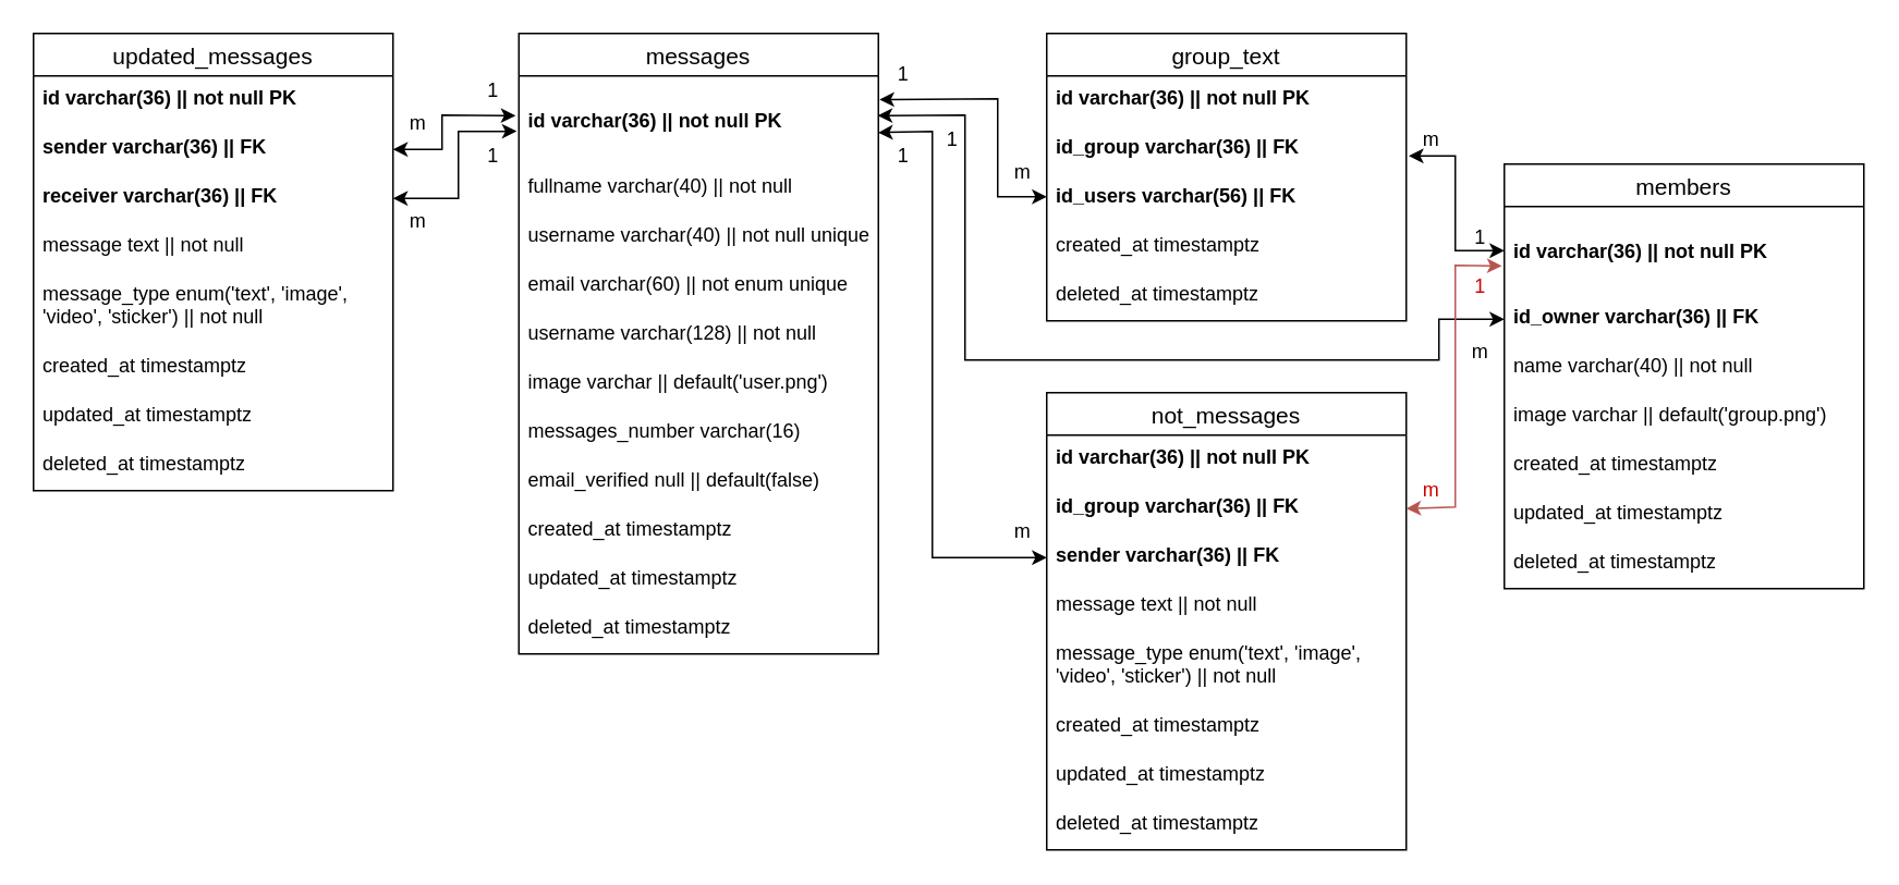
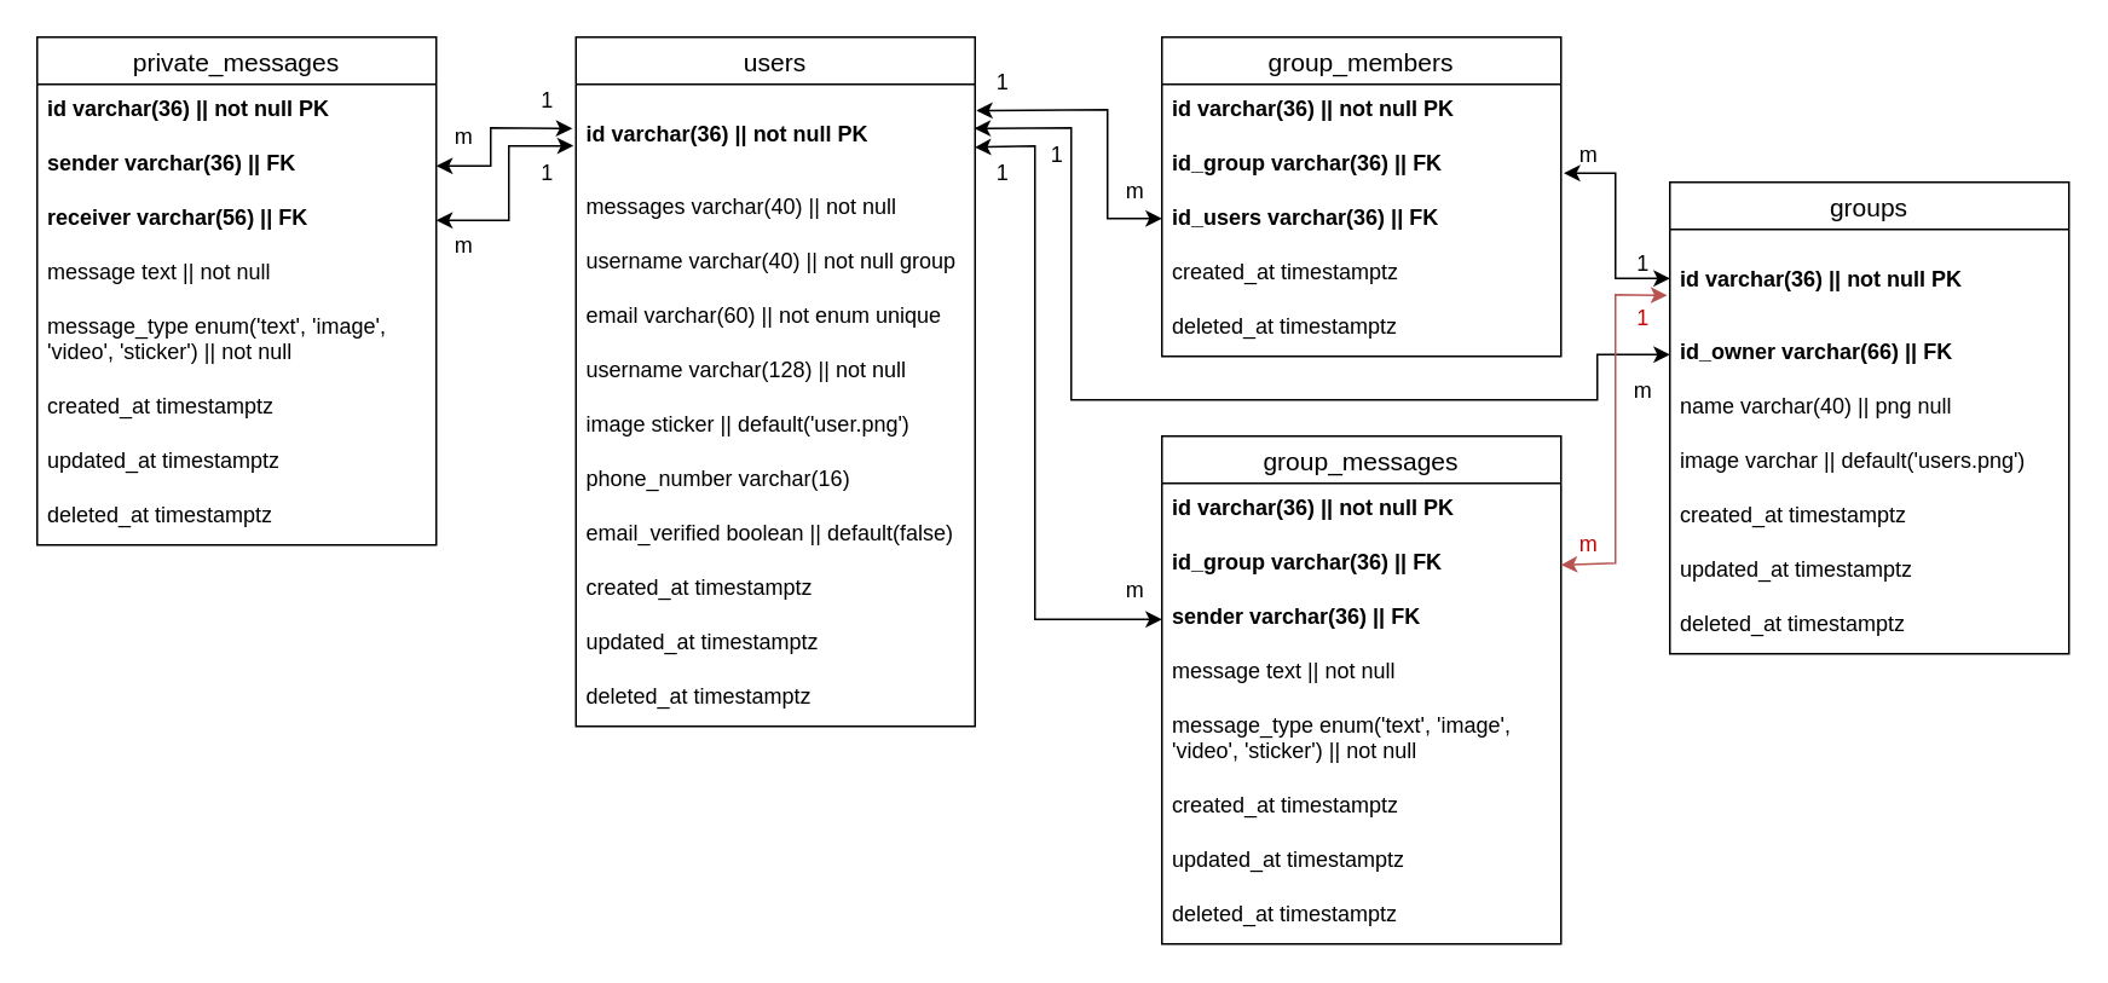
- <mxCell id="14" value="updated_messages" style="swimlane;fontStyle=0;childLayout=stackLayout;horizontal=1;startSize=26;horizontalStack=0;resizeParent=1;resizeParentMax=0;resizeLast=0;collapsible=1;marginBottom=0;align=center;fontSize=14;" vertex="1" parent="1"><mxGeometry x="20" y="20" width="220" height="280" as="geometry" /></mxCell>
+ <mxCell id="14" value="private_messages" style="swimlane;fontStyle=0;childLayout=stackLayout;horizontal=1;startSize=26;horizontalStack=0;resizeParent=1;resizeParentMax=0;resizeLast=0;collapsible=1;marginBottom=0;align=center;fontSize=14;" vertex="1" parent="1"><mxGeometry x="20" y="20" width="220" height="280" as="geometry" /></mxCell>
- <mxCell id="2" value="messages" style="swimlane;fontStyle=0;childLayout=stackLayout;horizontal=1;startSize=26;horizontalStack=0;resizeParent=1;resizeParentMax=0;resizeLast=0;collapsible=1;marginBottom=0;align=center;fontSize=14;" vertex="1" parent="1"><mxGeometry x="317" y="20" width="220" height="380" as="geometry"><mxRectangle x="-90" y="160" width="70" height="30" as="alternateBounds" /></mxGeometry></mxCell>
+ <mxCell id="2" value="users" style="swimlane;fontStyle=0;childLayout=stackLayout;horizontal=1;startSize=26;horizontalStack=0;resizeParent=1;resizeParentMax=0;resizeLast=0;collapsible=1;marginBottom=0;align=center;fontSize=14;" vertex="1" parent="1"><mxGeometry x="317" y="20" width="220" height="380" as="geometry"><mxRectangle x="-90" y="160" width="70" height="30" as="alternateBounds" /></mxGeometry></mxCell>
- <mxCell id="31" value="group_text" style="swimlane;fontStyle=0;childLayout=stackLayout;horizontal=1;startSize=26;horizontalStack=0;resizeParent=1;resizeParentMax=0;resizeLast=0;collapsible=1;marginBottom=0;align=center;fontSize=14;" vertex="1" parent="1"><mxGeometry x="640" y="20" width="220" height="176" as="geometry" /></mxCell>
+ <mxCell id="31" value="group_members" style="swimlane;fontStyle=0;childLayout=stackLayout;horizontal=1;startSize=26;horizontalStack=0;resizeParent=1;resizeParentMax=0;resizeLast=0;collapsible=1;marginBottom=0;align=center;fontSize=14;" vertex="1" parent="1"><mxGeometry x="640" y="20" width="220" height="176" as="geometry" /></mxCell>
- <mxCell id="4" value="fullname varchar(40) || not null" style="text;strokeColor=none;fillColor=none;spacingLeft=4;spacingRight=4;overflow=hidden;rotatable=0;points=[[0,0.5],[1,0.5]];portConstraint=eastwest;fontSize=12;" vertex="1" parent="2"><mxGeometry y="80" width="220" height="30" as="geometry" /></mxCell>
+ <mxCell id="4" value="messages varchar(40) || not null" style="text;strokeColor=none;fillColor=none;spacingLeft=4;spacingRight=4;overflow=hidden;rotatable=0;points=[[0,0.5],[1,0.5]];portConstraint=eastwest;fontSize=12;" vertex="1" parent="2"><mxGeometry y="80" width="220" height="30" as="geometry" /></mxCell>
- <mxCell id="23" value="members" style="swimlane;fontStyle=0;childLayout=stackLayout;horizontal=1;startSize=26;horizontalStack=0;resizeParent=1;resizeParentMax=0;resizeLast=0;collapsible=1;marginBottom=0;align=center;fontSize=14;" vertex="1" parent="1"><mxGeometry x="920" y="100" width="220" height="260" as="geometry"><mxRectangle x="-90" y="160" width="70" height="30" as="alternateBounds" /></mxGeometry></mxCell>
+ <mxCell id="23" value="groups" style="swimlane;fontStyle=0;childLayout=stackLayout;horizontal=1;startSize=26;horizontalStack=0;resizeParent=1;resizeParentMax=0;resizeLast=0;collapsible=1;marginBottom=0;align=center;fontSize=14;" vertex="1" parent="1"><mxGeometry x="920" y="100" width="220" height="260" as="geometry"><mxRectangle x="-90" y="160" width="70" height="30" as="alternateBounds" /></mxGeometry></mxCell>
- <mxCell id="17" value="receiver varchar(36) || FK" style="text;strokeColor=none;fillColor=none;spacingLeft=4;spacingRight=4;overflow=hidden;rotatable=0;points=[[0,0.5],[1,0.5]];portConstraint=eastwest;fontSize=12;fontStyle=1" vertex="1" parent="14"><mxGeometry y="86" width="220" height="30" as="geometry" /></mxCell>
+ <mxCell id="17" value="receiver varchar(56) || FK" style="text;strokeColor=none;fillColor=none;spacingLeft=4;spacingRight=4;overflow=hidden;rotatable=0;points=[[0,0.5],[1,0.5]];portConstraint=eastwest;fontSize=12;fontStyle=1" vertex="1" parent="14"><mxGeometry y="86" width="220" height="30" as="geometry" /></mxCell>
- <mxCell id="34" value="id_users varchar(56) || FK" style="text;strokeColor=none;fillColor=none;spacingLeft=4;spacingRight=4;overflow=hidden;rotatable=0;points=[[0,0.5],[1,0.5]];portConstraint=eastwest;fontSize=12;fontStyle=1" vertex="1" parent="31"><mxGeometry y="86" width="220" height="30" as="geometry" /></mxCell>
+ <mxCell id="34" value="id_users varchar(36) || FK" style="text;strokeColor=none;fillColor=none;spacingLeft=4;spacingRight=4;overflow=hidden;rotatable=0;points=[[0,0.5],[1,0.5]];portConstraint=eastwest;fontSize=12;fontStyle=1" vertex="1" parent="31"><mxGeometry y="86" width="220" height="30" as="geometry" /></mxCell>
- <mxCell id="5" value="username varchar(40) || not null unique" style="text;strokeColor=none;fillColor=none;spacingLeft=4;spacingRight=4;overflow=hidden;rotatable=0;points=[[0,0.5],[1,0.5]];portConstraint=eastwest;fontSize=12;" vertex="1" parent="2"><mxGeometry y="110" width="220" height="30" as="geometry" /></mxCell>
+ <mxCell id="5" value="username varchar(40) || not null group" style="text;strokeColor=none;fillColor=none;spacingLeft=4;spacingRight=4;overflow=hidden;rotatable=0;points=[[0,0.5],[1,0.5]];portConstraint=eastwest;fontSize=12;" vertex="1" parent="2"><mxGeometry y="110" width="220" height="30" as="geometry" /></mxCell>
- <mxCell id="25" value="id_owner varchar(36) || FK" style="text;strokeColor=none;fillColor=none;spacingLeft=4;spacingRight=4;overflow=hidden;rotatable=0;points=[[0,0.5],[1,0.5]];portConstraint=eastwest;fontSize=12;fontStyle=1" vertex="1" parent="23"><mxGeometry y="80" width="220" height="30" as="geometry" /></mxCell>
+ <mxCell id="25" value="id_owner varchar(66) || FK" style="text;strokeColor=none;fillColor=none;spacingLeft=4;spacingRight=4;overflow=hidden;rotatable=0;points=[[0,0.5],[1,0.5]];portConstraint=eastwest;fontSize=12;fontStyle=1" vertex="1" parent="23"><mxGeometry y="80" width="220" height="30" as="geometry" /></mxCell>
- <mxCell id="26" value="name varchar(40) || not null" style="text;strokeColor=none;fillColor=none;spacingLeft=4;spacingRight=4;overflow=hidden;rotatable=0;points=[[0,0.5],[1,0.5]];portConstraint=eastwest;fontSize=12;" vertex="1" parent="23"><mxGeometry y="110" width="220" height="30" as="geometry" /></mxCell>
+ <mxCell id="26" value="name varchar(40) || png null" style="text;strokeColor=none;fillColor=none;spacingLeft=4;spacingRight=4;overflow=hidden;rotatable=0;points=[[0,0.5],[1,0.5]];portConstraint=eastwest;fontSize=12;" vertex="1" parent="23"><mxGeometry y="110" width="220" height="30" as="geometry" /></mxCell>
- <mxCell id="8" value="image varchar || default('user.png')" style="text;strokeColor=none;fillColor=none;spacingLeft=4;spacingRight=4;overflow=hidden;rotatable=0;points=[[0,0.5],[1,0.5]];portConstraint=eastwest;fontSize=12;" vertex="1" parent="2"><mxGeometry y="200" width="220" height="30" as="geometry" /></mxCell>
+ <mxCell id="8" value="image sticker || default('user.png')" style="text;strokeColor=none;fillColor=none;spacingLeft=4;spacingRight=4;overflow=hidden;rotatable=0;points=[[0,0.5],[1,0.5]];portConstraint=eastwest;fontSize=12;" vertex="1" parent="2"><mxGeometry y="200" width="220" height="30" as="geometry" /></mxCell>
- <mxCell id="27" value="image varchar || default('group.png')" style="text;strokeColor=none;fillColor=none;spacingLeft=4;spacingRight=4;overflow=hidden;rotatable=0;points=[[0,0.5],[1,0.5]];portConstraint=eastwest;fontSize=12;" vertex="1" parent="23"><mxGeometry y="140" width="220" height="30" as="geometry" /></mxCell>
+ <mxCell id="27" value="image varchar || default('users.png')" style="text;strokeColor=none;fillColor=none;spacingLeft=4;spacingRight=4;overflow=hidden;rotatable=0;points=[[0,0.5],[1,0.5]];portConstraint=eastwest;fontSize=12;" vertex="1" parent="23"><mxGeometry y="140" width="220" height="30" as="geometry" /></mxCell>
- <mxCell id="37" value="not_messages" style="swimlane;fontStyle=0;childLayout=stackLayout;horizontal=1;startSize=26;horizontalStack=0;resizeParent=1;resizeParentMax=0;resizeLast=0;collapsible=1;marginBottom=0;align=center;fontSize=14;" vertex="1" parent="1"><mxGeometry x="640" y="240" width="220" height="280" as="geometry" /></mxCell>
+ <mxCell id="37" value="group_messages" style="swimlane;fontStyle=0;childLayout=stackLayout;horizontal=1;startSize=26;horizontalStack=0;resizeParent=1;resizeParentMax=0;resizeLast=0;collapsible=1;marginBottom=0;align=center;fontSize=14;" vertex="1" parent="1"><mxGeometry x="640" y="240" width="220" height="280" as="geometry" /></mxCell>
- <mxCell id="9" value="messages_number varchar(16)" style="text;strokeColor=none;fillColor=none;spacingLeft=4;spacingRight=4;overflow=hidden;rotatable=0;points=[[0,0.5],[1,0.5]];portConstraint=eastwest;fontSize=12;" vertex="1" parent="2"><mxGeometry y="230" width="220" height="30" as="geometry" /></mxCell>
+ <mxCell id="9" value="phone_number varchar(16)" style="text;strokeColor=none;fillColor=none;spacingLeft=4;spacingRight=4;overflow=hidden;rotatable=0;points=[[0,0.5],[1,0.5]];portConstraint=eastwest;fontSize=12;" vertex="1" parent="2"><mxGeometry y="230" width="220" height="30" as="geometry" /></mxCell>
- <mxCell id="10" value="email_verified null || default(false)" style="text;strokeColor=none;fillColor=none;spacingLeft=4;spacingRight=4;overflow=hidden;rotatable=0;points=[[0,0.5],[1,0.5]];portConstraint=eastwest;fontSize=12;" vertex="1" parent="2"><mxGeometry y="260" width="220" height="30" as="geometry" /></mxCell>
+ <mxCell id="10" value="email_verified boolean || default(false)" style="text;strokeColor=none;fillColor=none;spacingLeft=4;spacingRight=4;overflow=hidden;rotatable=0;points=[[0,0.5],[1,0.5]];portConstraint=eastwest;fontSize=12;" vertex="1" parent="2"><mxGeometry y="260" width="220" height="30" as="geometry" /></mxCell>
